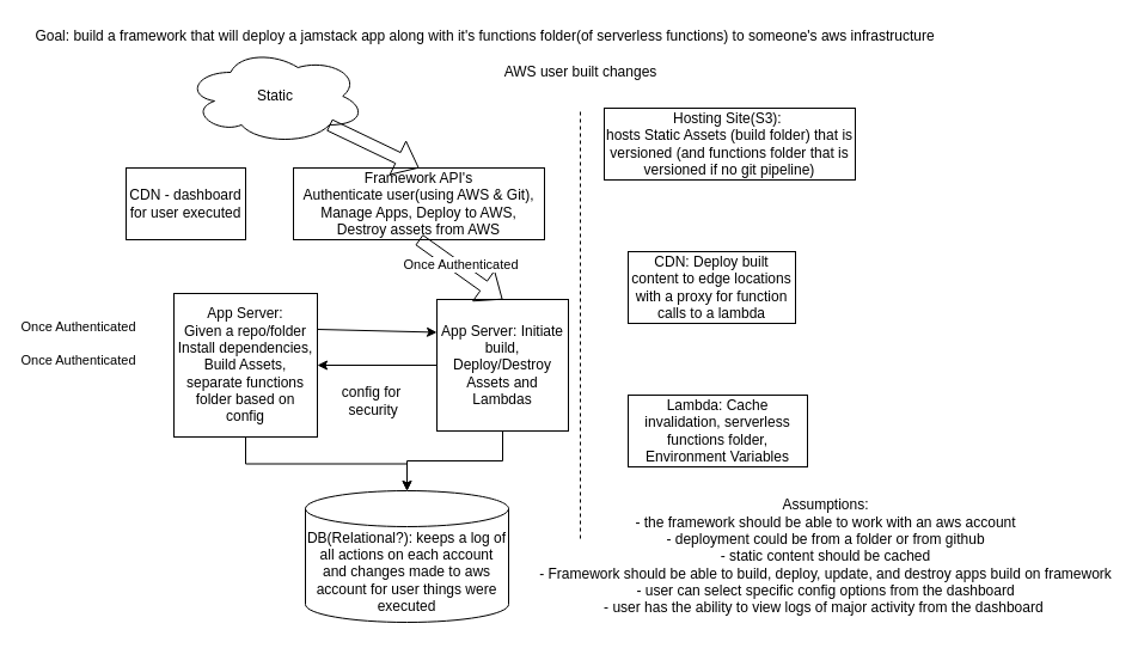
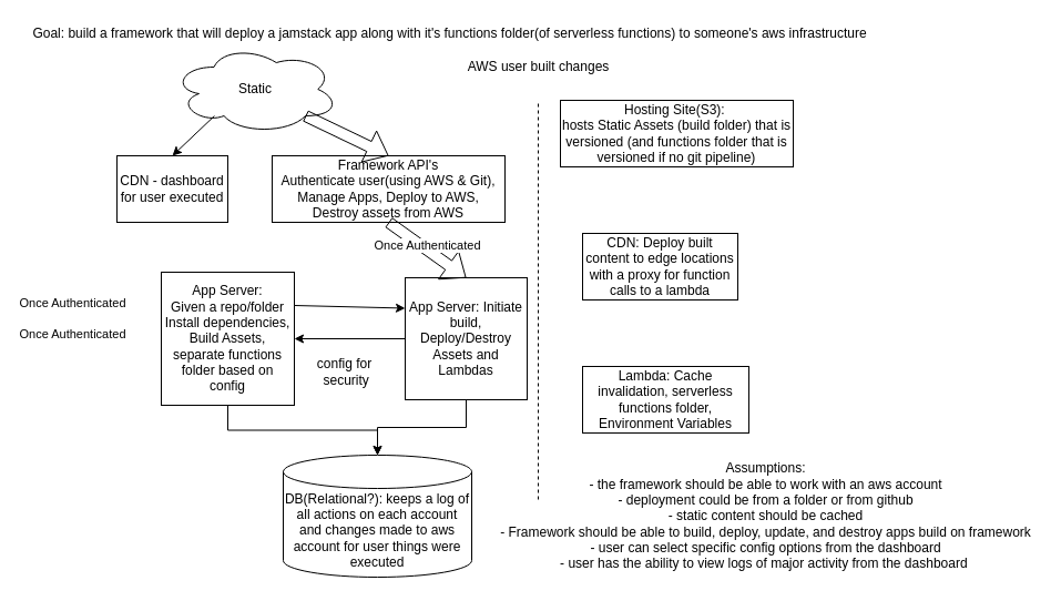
+ <mxCell id="15" value="" style="endArrow=classic;html=1;exitX=0.253;exitY=0.8;exitDx=0;exitDy=0;exitPerimeter=0;entryX=0.5;entryY=0;entryDx=0;entryDy=0;" edge="1" parent="1" source="2" target="5"><mxGeometry width="50" height="50" relative="1" as="geometry"><mxPoint x="485" y="240" as="sourcePoint" /><mxPoint x="535" y="190" as="targetPoint" /></mxGeometry></mxCell>
